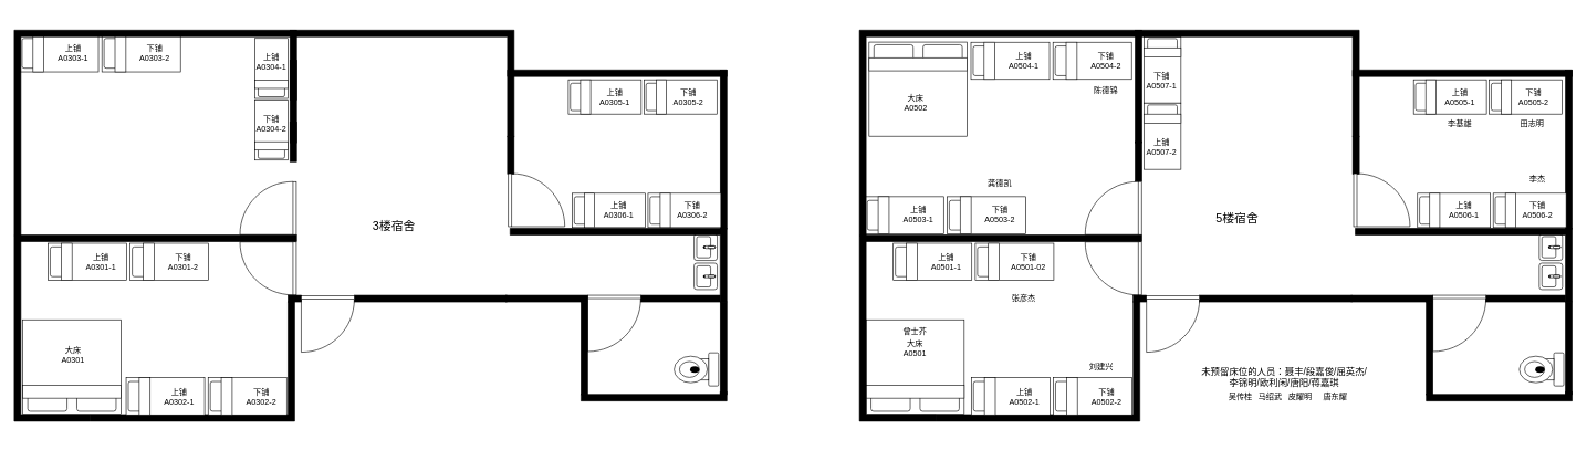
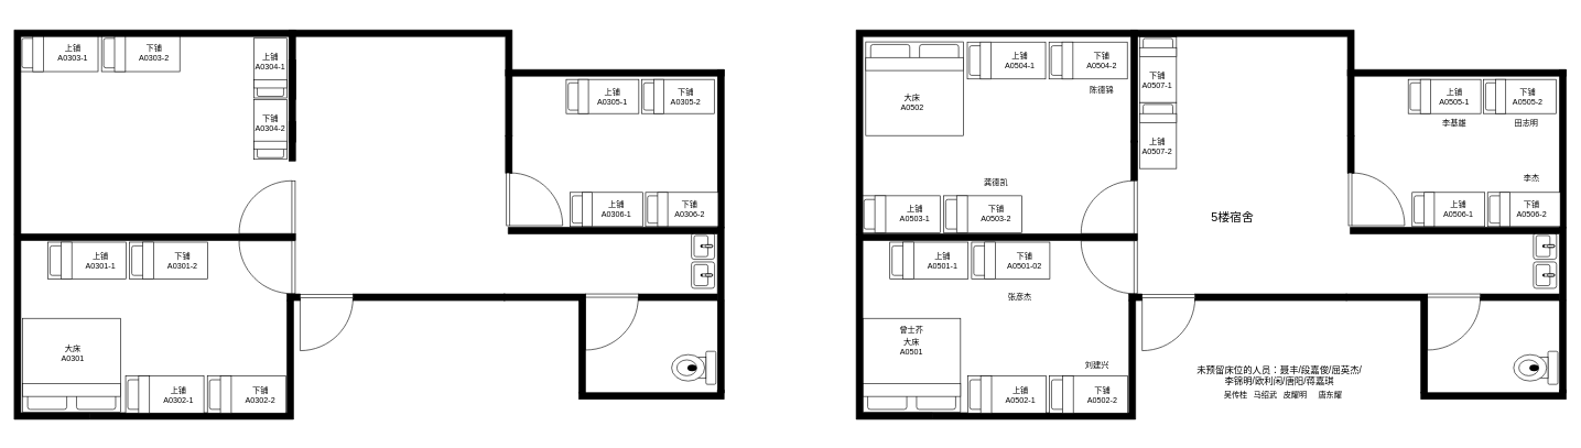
- <mxCell id="106" value="&lt;span style=&quot;font-size: 18px;&quot;&gt;3楼宿舍&lt;/span&gt;" style="text;html=1;align=center;verticalAlign=middle;whiteSpace=wrap;rounded=0;" parent="1" vertex="1"><mxGeometry x="533" y="326" width="120" height="30" as="geometry" /></mxCell>
